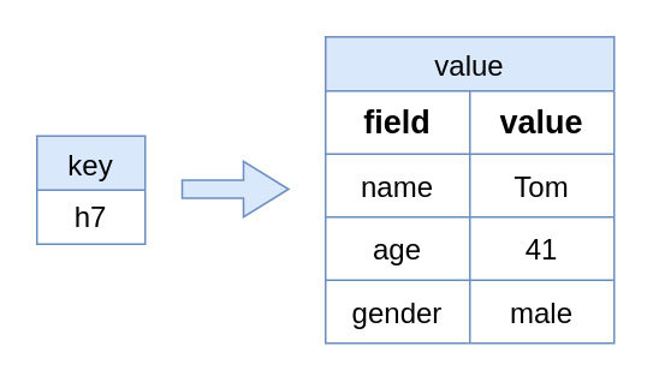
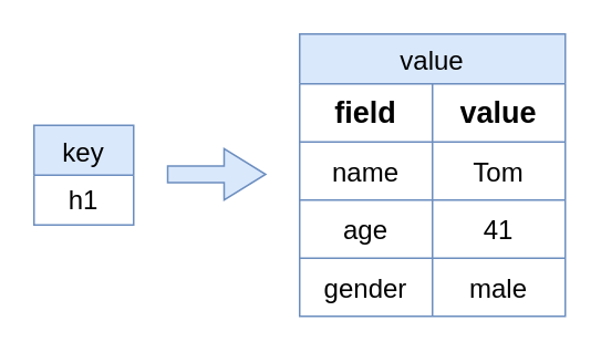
- <mxCell id="17" value="h7" style="shape=partialRectangle;html=1;whiteSpace=wrap;connectable=0;strokeColor=inherit;overflow=hidden;fillColor=none;top=0;left=0;bottom=0;right=0;pointerEvents=1;fontSize=16;" parent="16" vertex="1"><mxGeometry width="60" height="30" as="geometry"><mxRectangle width="60" height="30" as="alternateBounds" /></mxGeometry></mxCell>
+ <mxCell id="17" value="h1" style="shape=partialRectangle;html=1;whiteSpace=wrap;connectable=0;strokeColor=inherit;overflow=hidden;fillColor=none;top=0;left=0;bottom=0;right=0;pointerEvents=1;fontSize=16;" parent="16" vertex="1"><mxGeometry width="60" height="30" as="geometry"><mxRectangle width="60" height="30" as="alternateBounds" /></mxGeometry></mxCell>
